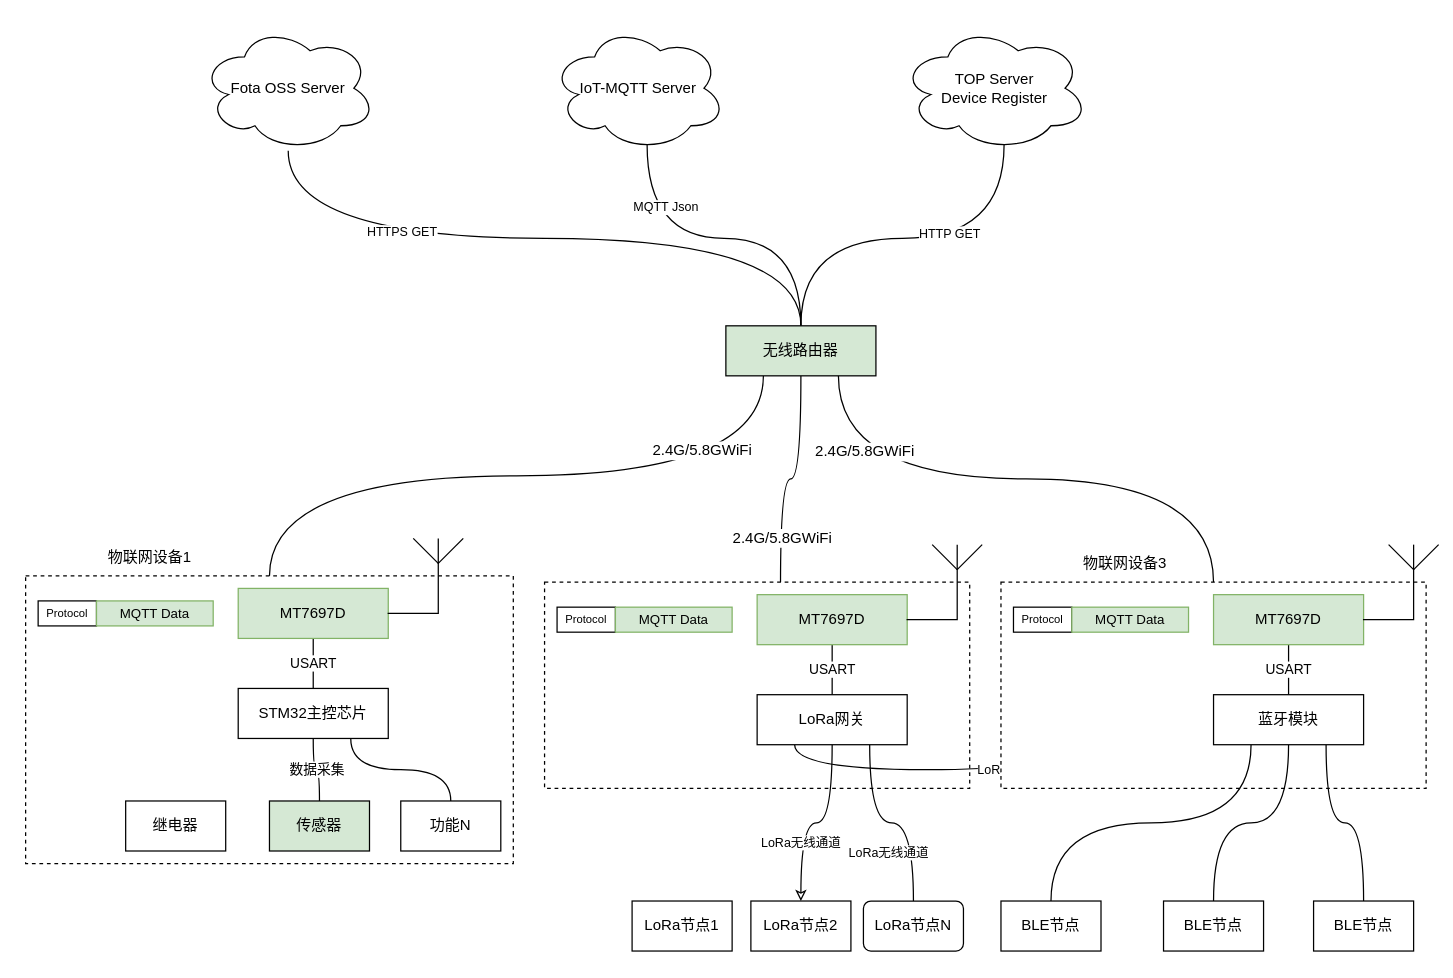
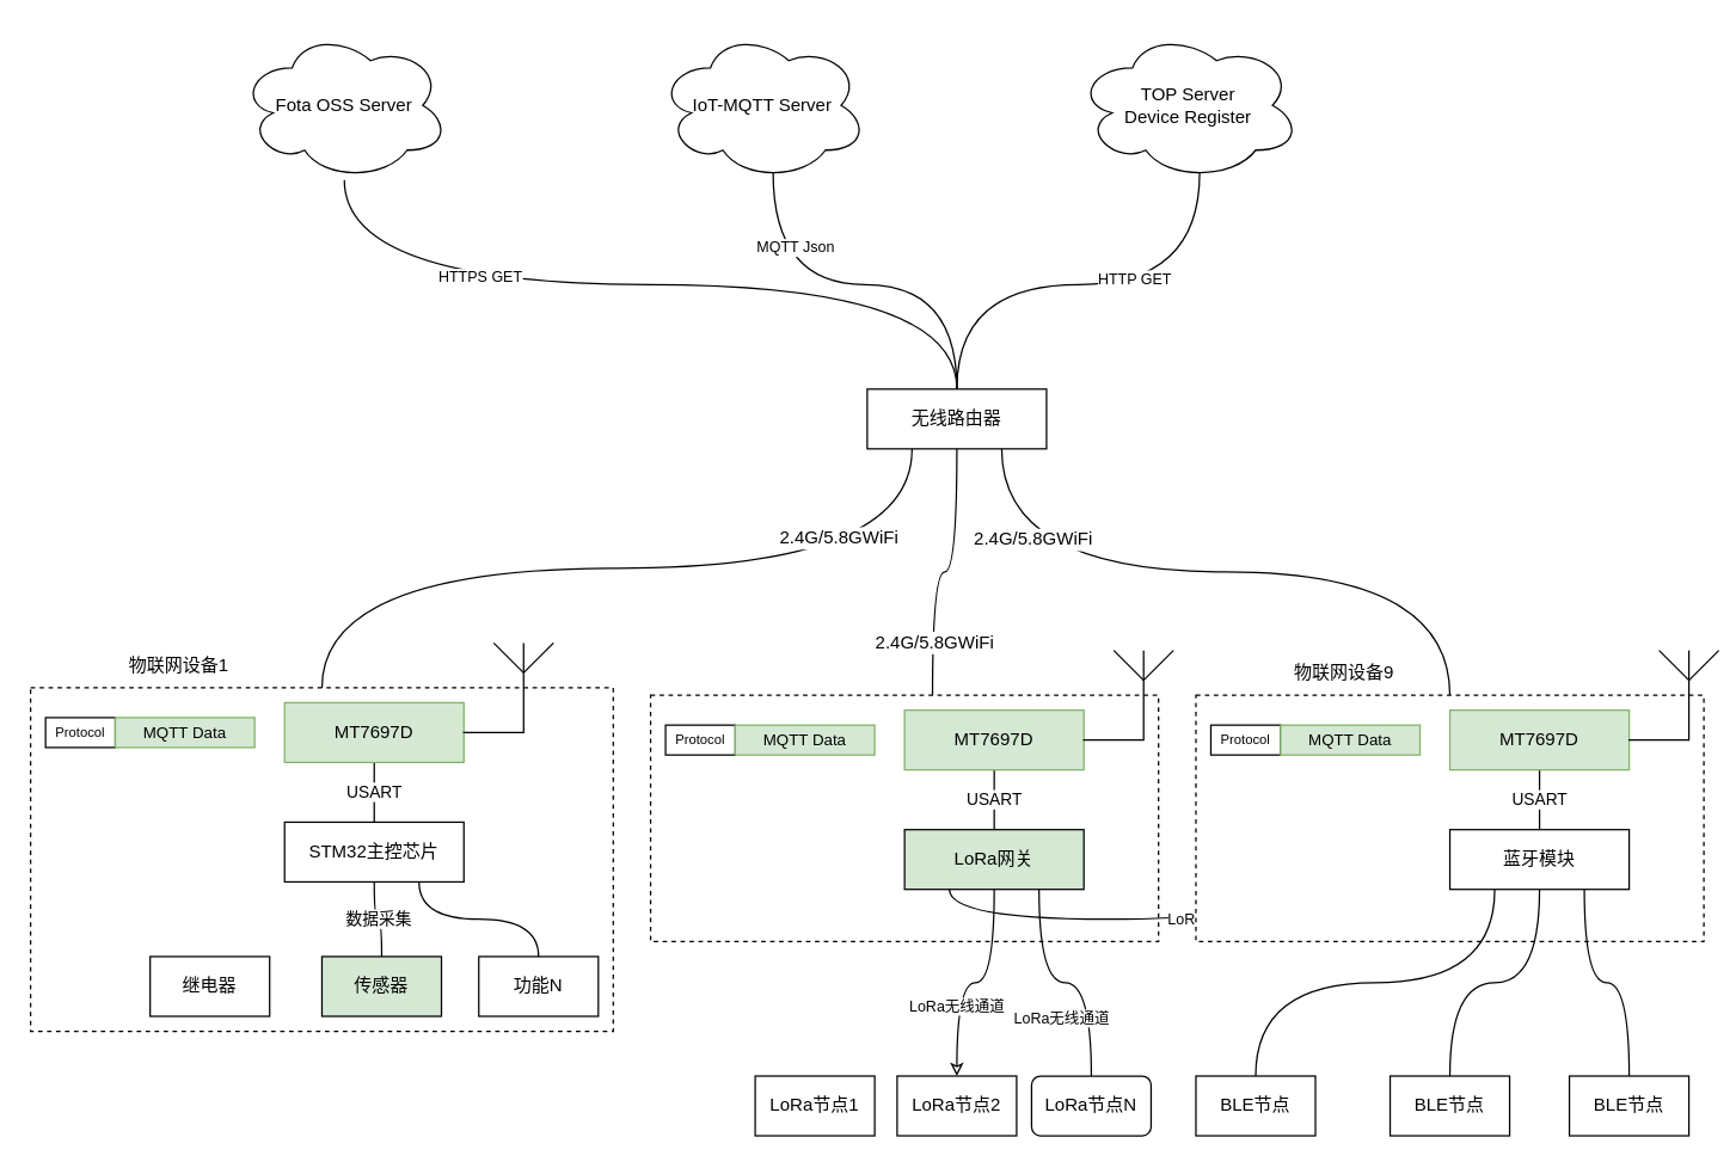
- <mxCell id="28" value="无线路由器" style="rounded=0;whiteSpace=wrap;html=1;fillColor=#d5e8d4;" vertex="1" parent="1"><mxGeometry x="580" y="260" width="120" height="40" as="geometry" /></mxCell>
+ <mxCell id="28" value="无线路由器" style="rounded=0;whiteSpace=wrap;html=1;" vertex="1" parent="1"><mxGeometry x="580" y="260" width="120" height="40" as="geometry" /></mxCell>
- <mxCell id="69" value="物联网设备3" style="text;html=1;align=center;verticalAlign=middle;resizable=0;points=[];autosize=1;" vertex="1" parent="1"><mxGeometry x="859" y="440" width="80" height="20" as="geometry" /></mxCell>
+ <mxCell id="69" value="物联网设备9" style="text;html=1;align=center;verticalAlign=middle;resizable=0;points=[];autosize=1;" vertex="1" parent="1"><mxGeometry x="859" y="440" width="80" height="20" as="geometry" /></mxCell>
- <mxCell id="44" value="LoRa网关" style="rounded=0;whiteSpace=wrap;html=1;" vertex="1" parent="1"><mxGeometry x="605" y="555" width="120" height="40" as="geometry" /></mxCell>
+ <mxCell id="44" value="LoRa网关" style="rounded=0;whiteSpace=wrap;html=1;fillColor=#d5e8d4;" vertex="1" parent="1"><mxGeometry x="605" y="555" width="120" height="40" as="geometry" /></mxCell>
